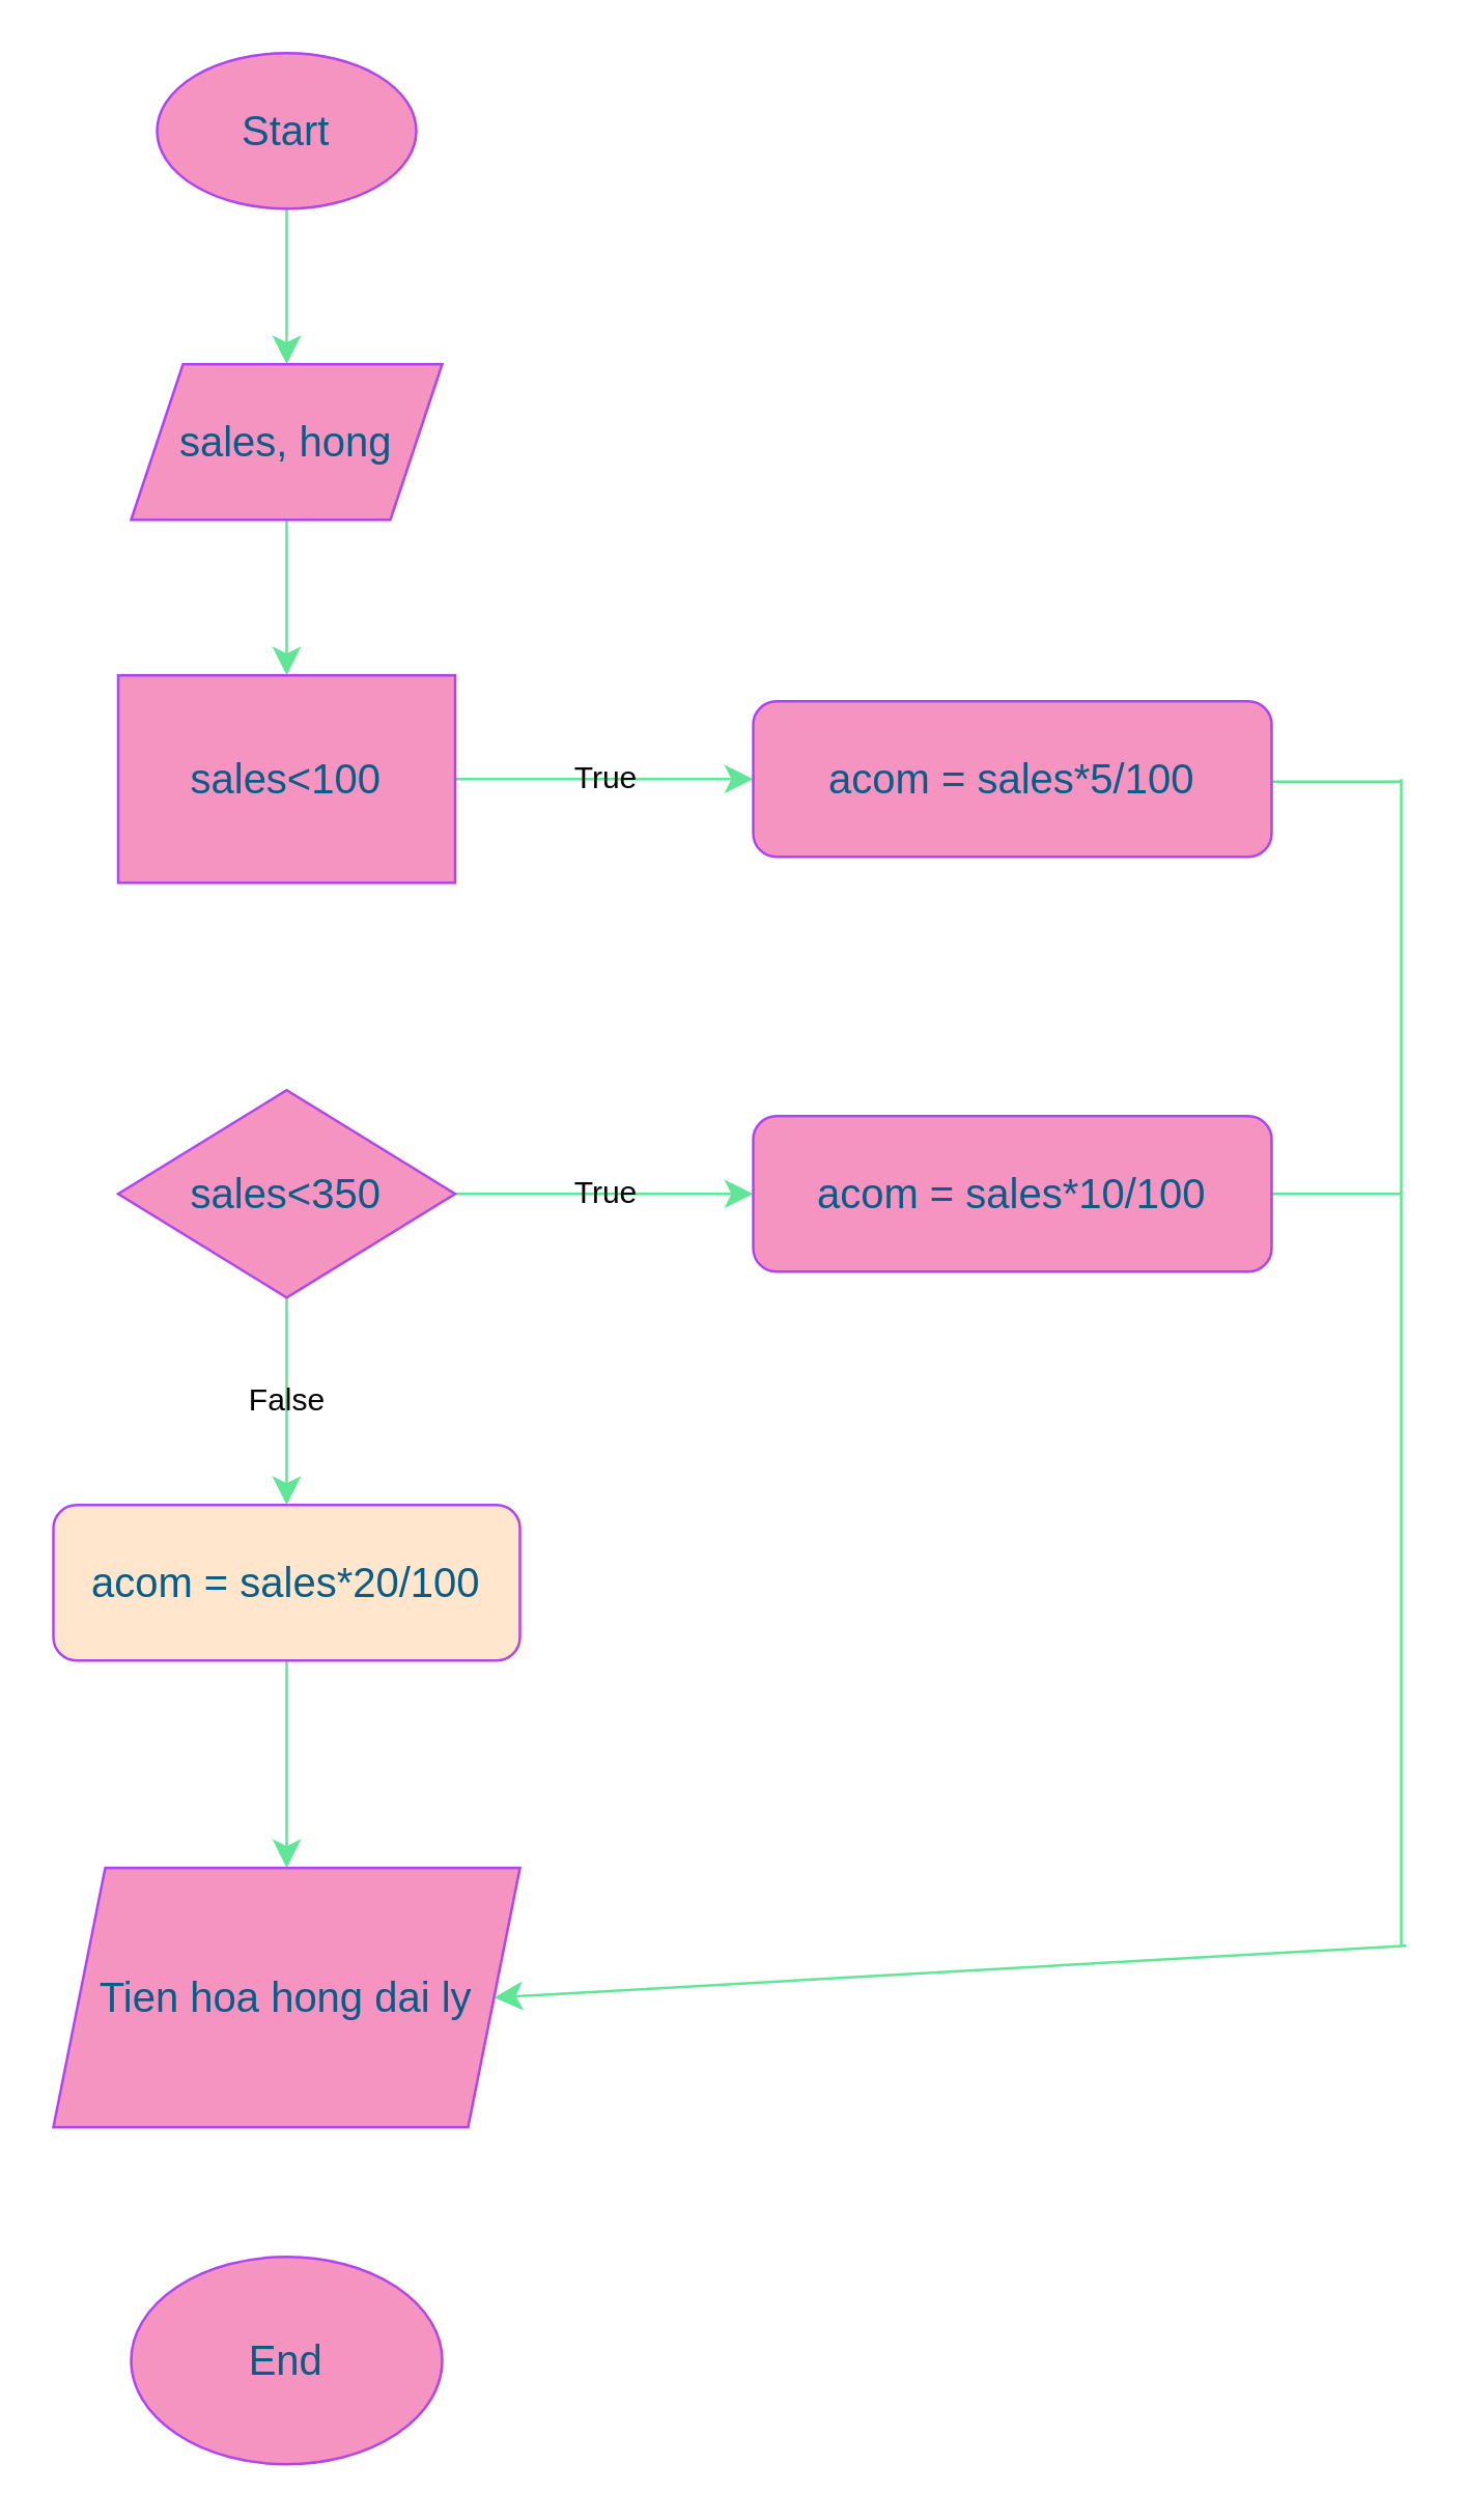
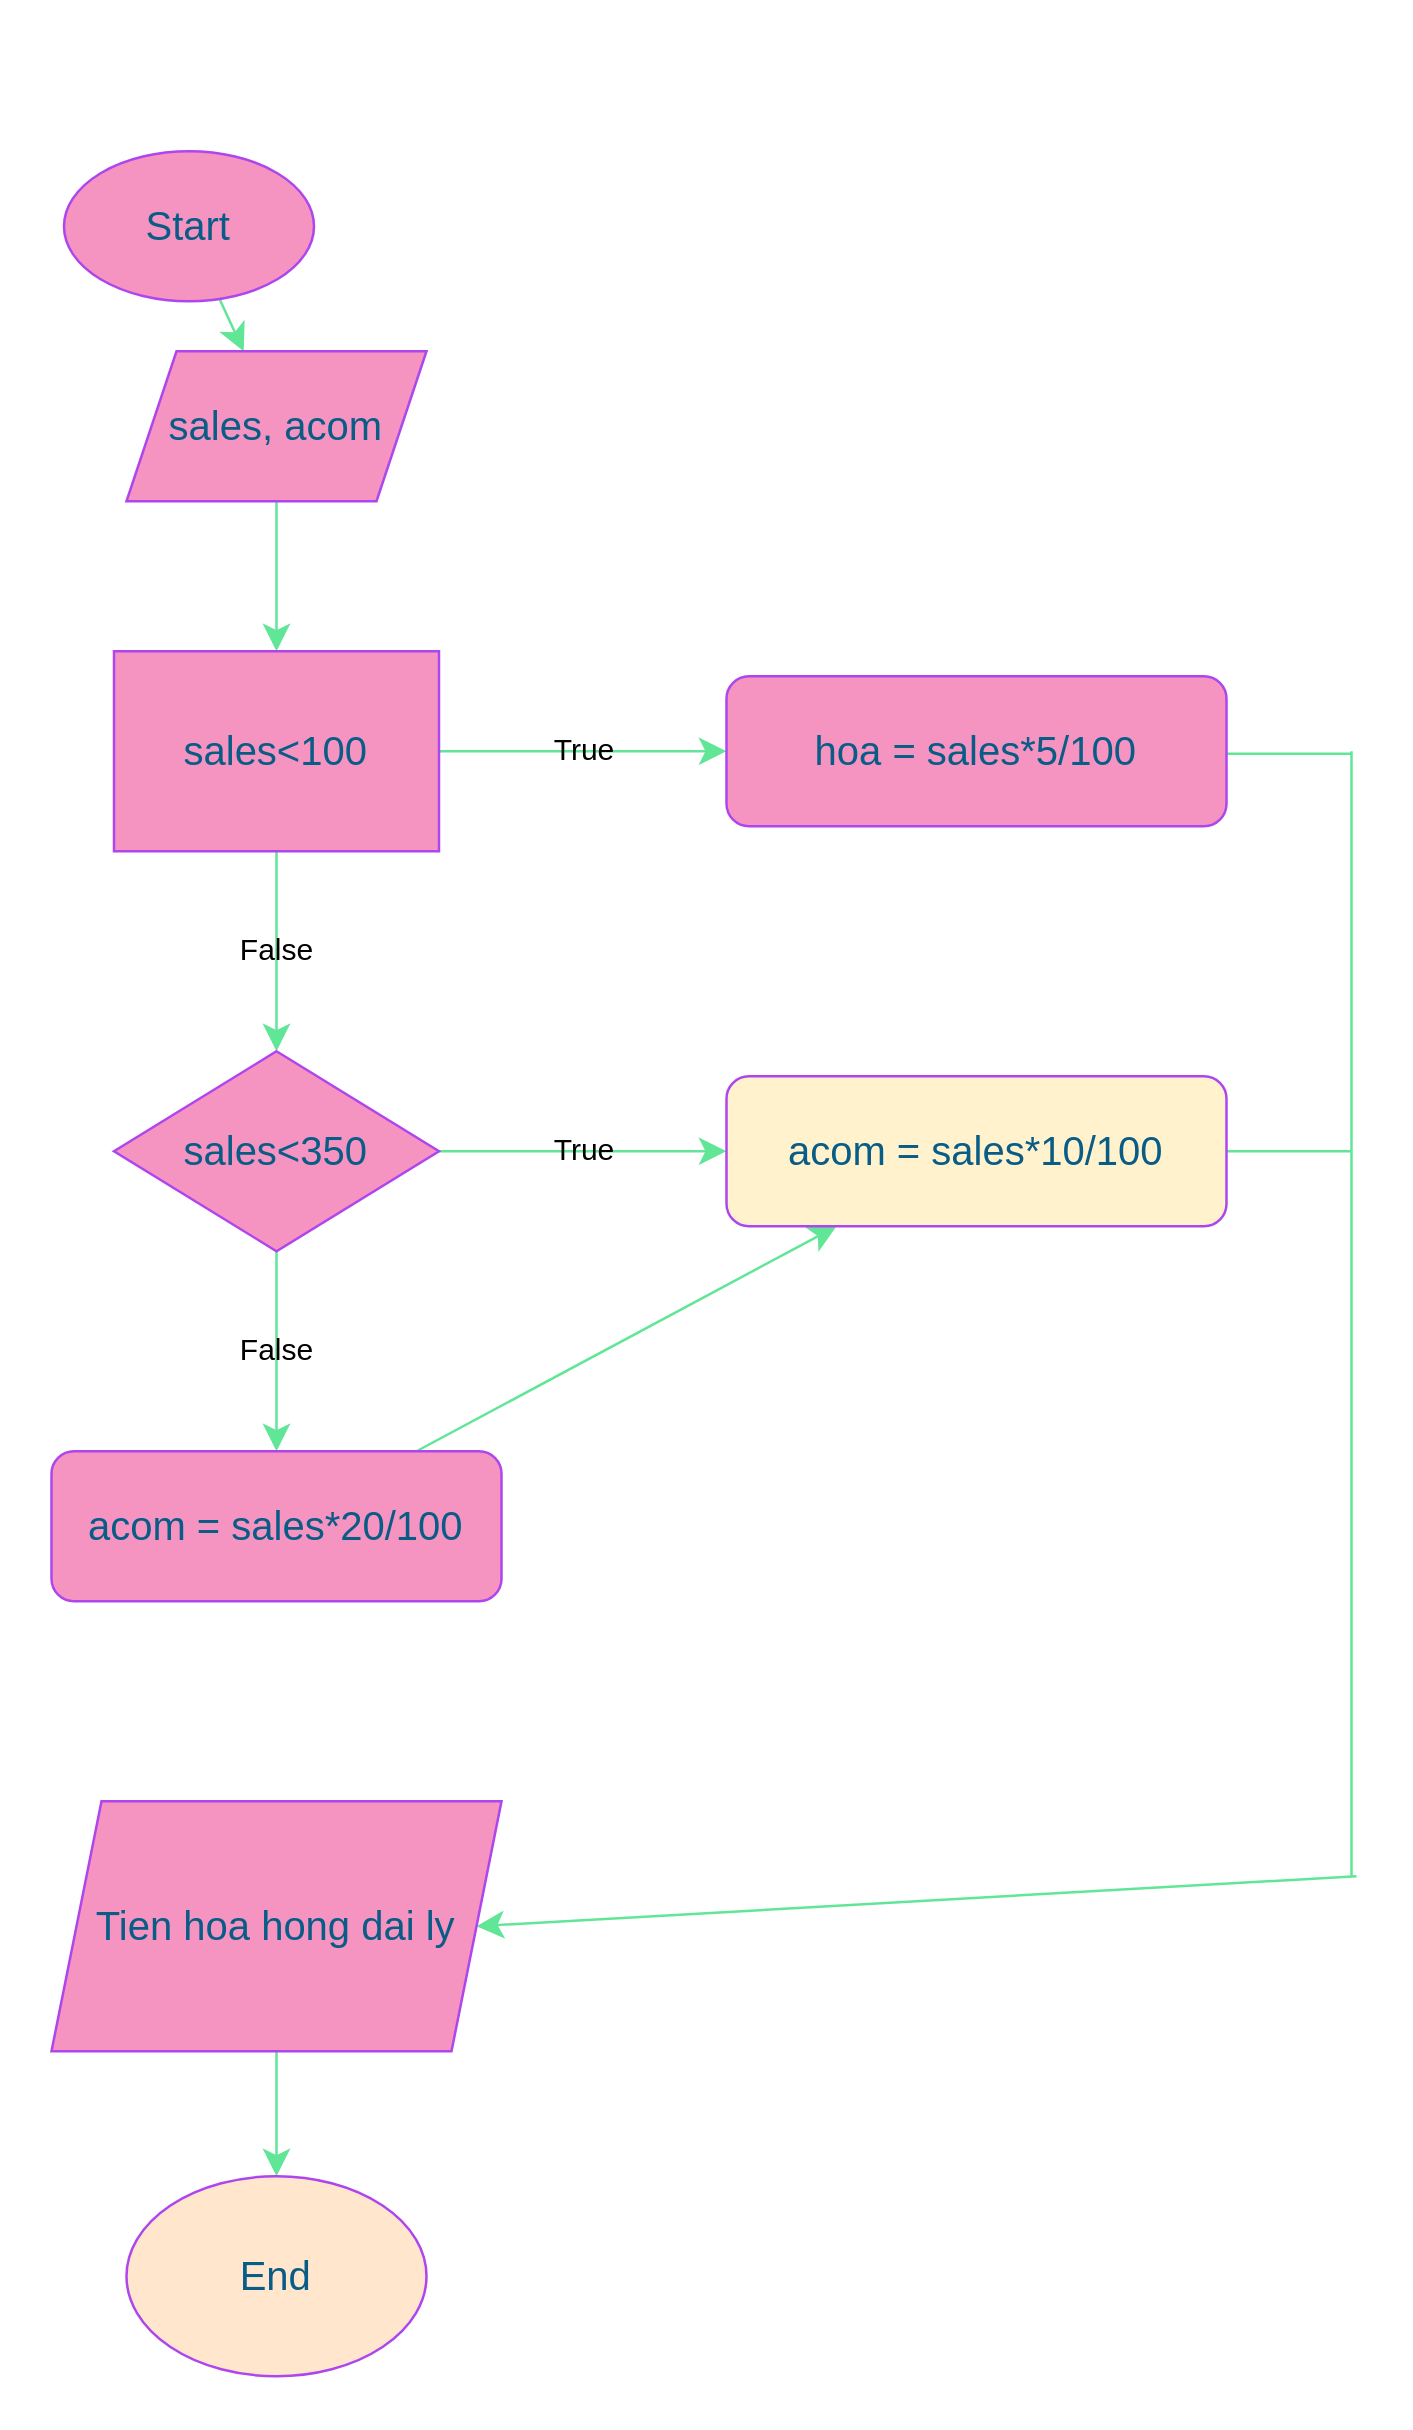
- <mxCell id="3" value="Start" style="ellipse;whiteSpace=wrap;html=1;fontSize=16;labelBackgroundColor=none;fillColor=#F694C1;strokeColor=#AF45ED;fontColor=#095C86;" parent="1" vertex="1"><mxGeometry x="60" y="20" width="100" height="60" as="geometry" /></mxCell>
+ <mxCell id="3" value="Start" style="ellipse;whiteSpace=wrap;html=1;fontSize=16;labelBackgroundColor=none;fillColor=#F694C1;strokeColor=#AF45ED;fontColor=#095C86;" parent="1" vertex="1"><mxGeometry x="25" y="60" width="100" height="60" as="geometry" /></mxCell>
- <mxCell id="5" value="sales, hong" style="shape=parallelogram;perimeter=parallelogramPerimeter;whiteSpace=wrap;html=1;fixedSize=1;fontSize=16;labelBackgroundColor=none;fillColor=#F694C1;strokeColor=#AF45ED;fontColor=#095C86;" parent="1" vertex="1"><mxGeometry x="50" y="140" width="120" height="60" as="geometry" /></mxCell>
+ <mxCell id="5" value="sales, acom" style="shape=parallelogram;perimeter=parallelogramPerimeter;whiteSpace=wrap;html=1;fixedSize=1;fontSize=16;labelBackgroundColor=none;fillColor=#F694C1;strokeColor=#AF45ED;fontColor=#095C86;" parent="1" vertex="1"><mxGeometry x="50" y="140" width="120" height="60" as="geometry" /></mxCell>
- <mxCell id="22" value="acom = sales*5/100" style="rounded=1;whiteSpace=wrap;html=1;fontSize=16;labelBackgroundColor=none;fillColor=#F694C1;strokeColor=#AF45ED;fontColor=#095C86;" vertex="1" parent="1"><mxGeometry x="290" y="270" width="200" height="60" as="geometry" /></mxCell>
+ <mxCell id="22" value="hoa = sales*5/100" style="rounded=1;whiteSpace=wrap;html=1;fontSize=16;labelBackgroundColor=none;fillColor=#F694C1;strokeColor=#AF45ED;fontColor=#095C86;" vertex="1" parent="1"><mxGeometry x="290" y="270" width="200" height="60" as="geometry" /></mxCell>
+ <mxCell id="7" value="False" style="edgeStyle=none;curved=1;rounded=0;orthogonalLoop=1;jettySize=auto;html=1;fontSize=12;startSize=8;endSize=8;labelBackgroundColor=none;strokeColor=#60E696;fontColor=default;" parent="1" source="8" target="11" edge="1"><mxGeometry relative="1" as="geometry" /></mxCell>
- <mxCell id="23" value="acom = sales*10/100" style="rounded=1;whiteSpace=wrap;html=1;fontSize=16;labelBackgroundColor=none;fillColor=#F694C1;strokeColor=#AF45ED;fontColor=#095C86;" vertex="1" parent="1"><mxGeometry x="290" y="430" width="200" height="60" as="geometry" /></mxCell>
+ <mxCell id="23" value="acom = sales*10/100" style="rounded=1;whiteSpace=wrap;html=1;fontSize=16;labelBackgroundColor=none;fillColor=#fff2cc;strokeColor=#AF45ED;fontColor=#095C86;" vertex="1" parent="1"><mxGeometry x="290" y="430" width="200" height="60" as="geometry" /></mxCell>
- <mxCell id="18" value="acom = sales*20/100" style="rounded=1;whiteSpace=wrap;html=1;fontSize=16;labelBackgroundColor=none;fillColor=#ffe6cc;strokeColor=#AF45ED;fontColor=#095C86;" vertex="1" parent="1"><mxGeometry x="20" y="580" width="180" height="60" as="geometry" /></mxCell>
+ <mxCell id="18" value="acom = sales*20/100" style="rounded=1;whiteSpace=wrap;html=1;fontSize=16;labelBackgroundColor=none;fillColor=#F694C1;strokeColor=#AF45ED;fontColor=#095C86;" vertex="1" parent="1"><mxGeometry x="20" y="580" width="180" height="60" as="geometry" /></mxCell>
- <mxCell id="17" value="" style="edgeStyle=none;curved=1;rounded=0;orthogonalLoop=1;jettySize=auto;html=1;fontSize=12;startSize=8;endSize=8;labelBackgroundColor=none;strokeColor=#60E696;fontColor=default;" edge="1" parent="1" source="18" target="20"><mxGeometry relative="1" as="geometry" /></mxCell>
+ <mxCell id="17" value="" style="edgeStyle=none;curved=1;rounded=0;orthogonalLoop=1;jettySize=auto;html=1;fontSize=12;startSize=8;endSize=8;labelBackgroundColor=none;strokeColor=#60E696;fontColor=default;" edge="1" parent="1" source="18" target="23"><mxGeometry relative="1" as="geometry" /></mxCell>
+ <mxCell id="19" value="" style="edgeStyle=none;curved=1;rounded=0;orthogonalLoop=1;jettySize=auto;html=1;fontSize=12;startSize=8;endSize=8;labelBackgroundColor=none;strokeColor=#60E696;fontColor=default;" edge="1" parent="1" source="20" target="21"><mxGeometry relative="1" as="geometry" /></mxCell>
- <mxCell id="21" value="End" style="ellipse;whiteSpace=wrap;html=1;fontSize=16;labelBackgroundColor=none;fillColor=#F694C1;strokeColor=#AF45ED;fontColor=#095C86;" vertex="1" parent="1"><mxGeometry x="50" y="870" width="120" height="80" as="geometry" /></mxCell>
+ <mxCell id="21" value="End" style="ellipse;whiteSpace=wrap;html=1;fontSize=16;labelBackgroundColor=none;fillColor=#ffe6cc;strokeColor=#AF45ED;fontColor=#095C86;" vertex="1" parent="1"><mxGeometry x="50" y="870" width="120" height="80" as="geometry" /></mxCell>
